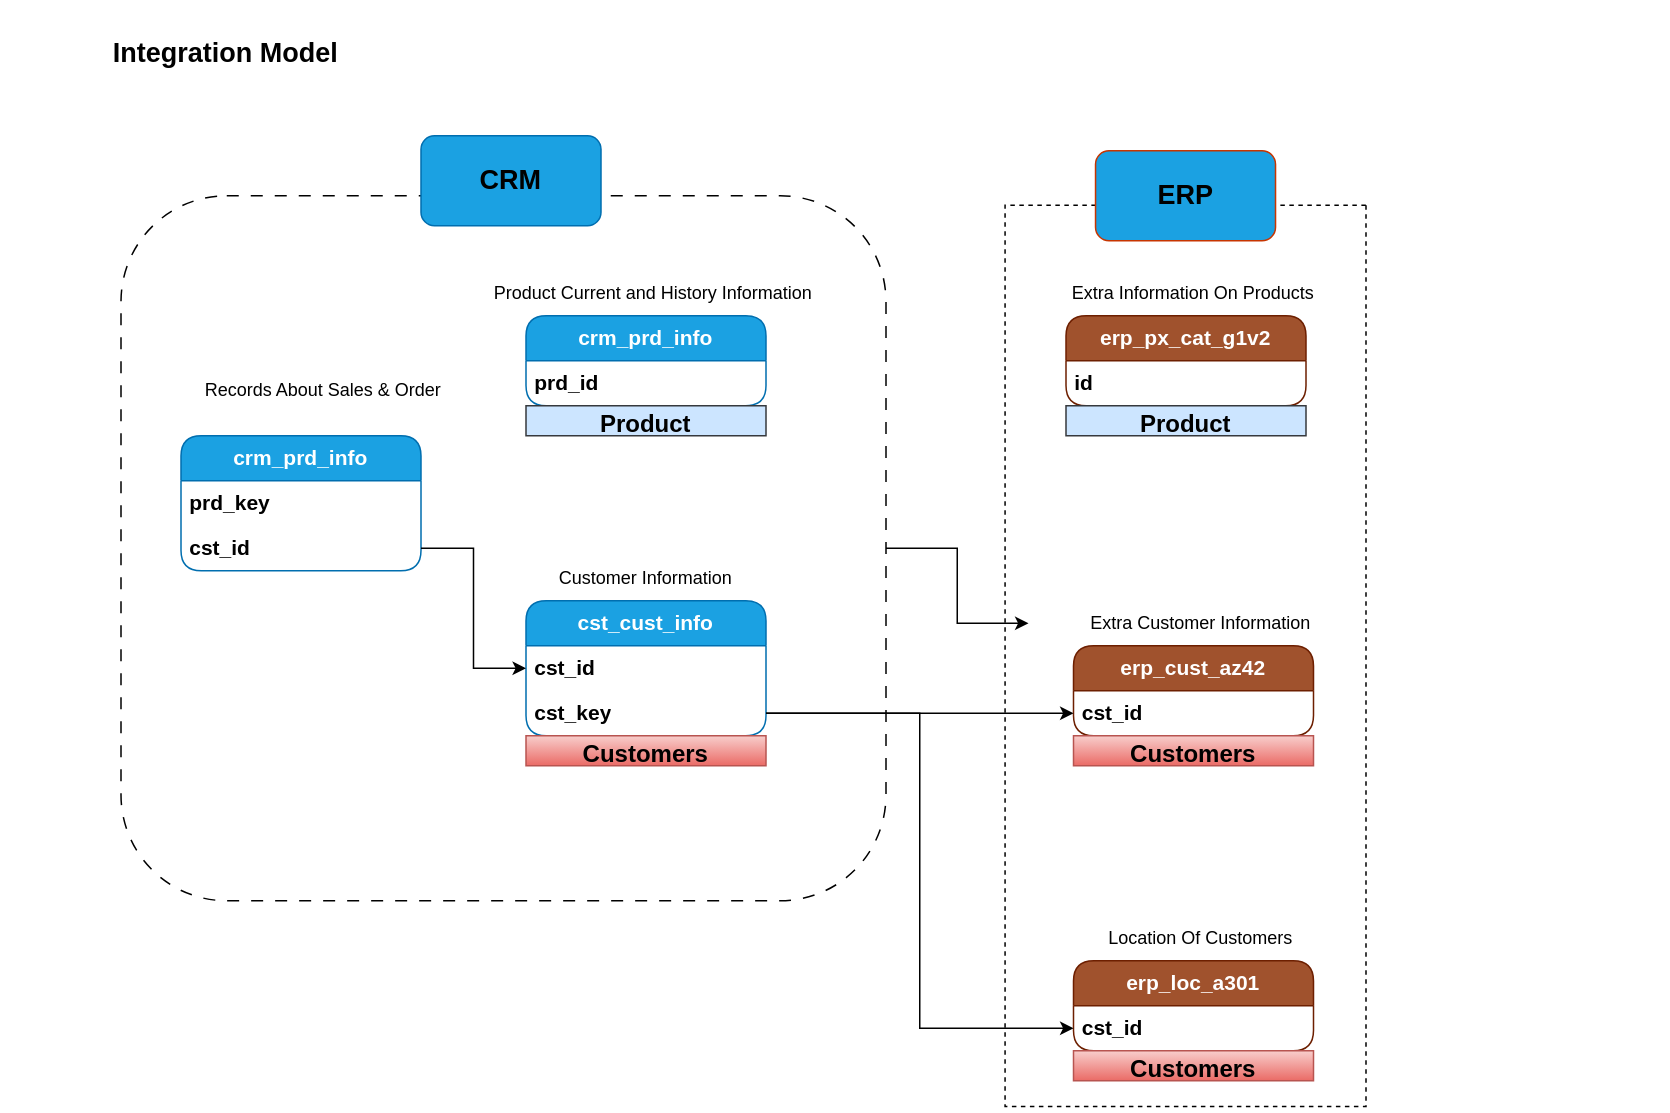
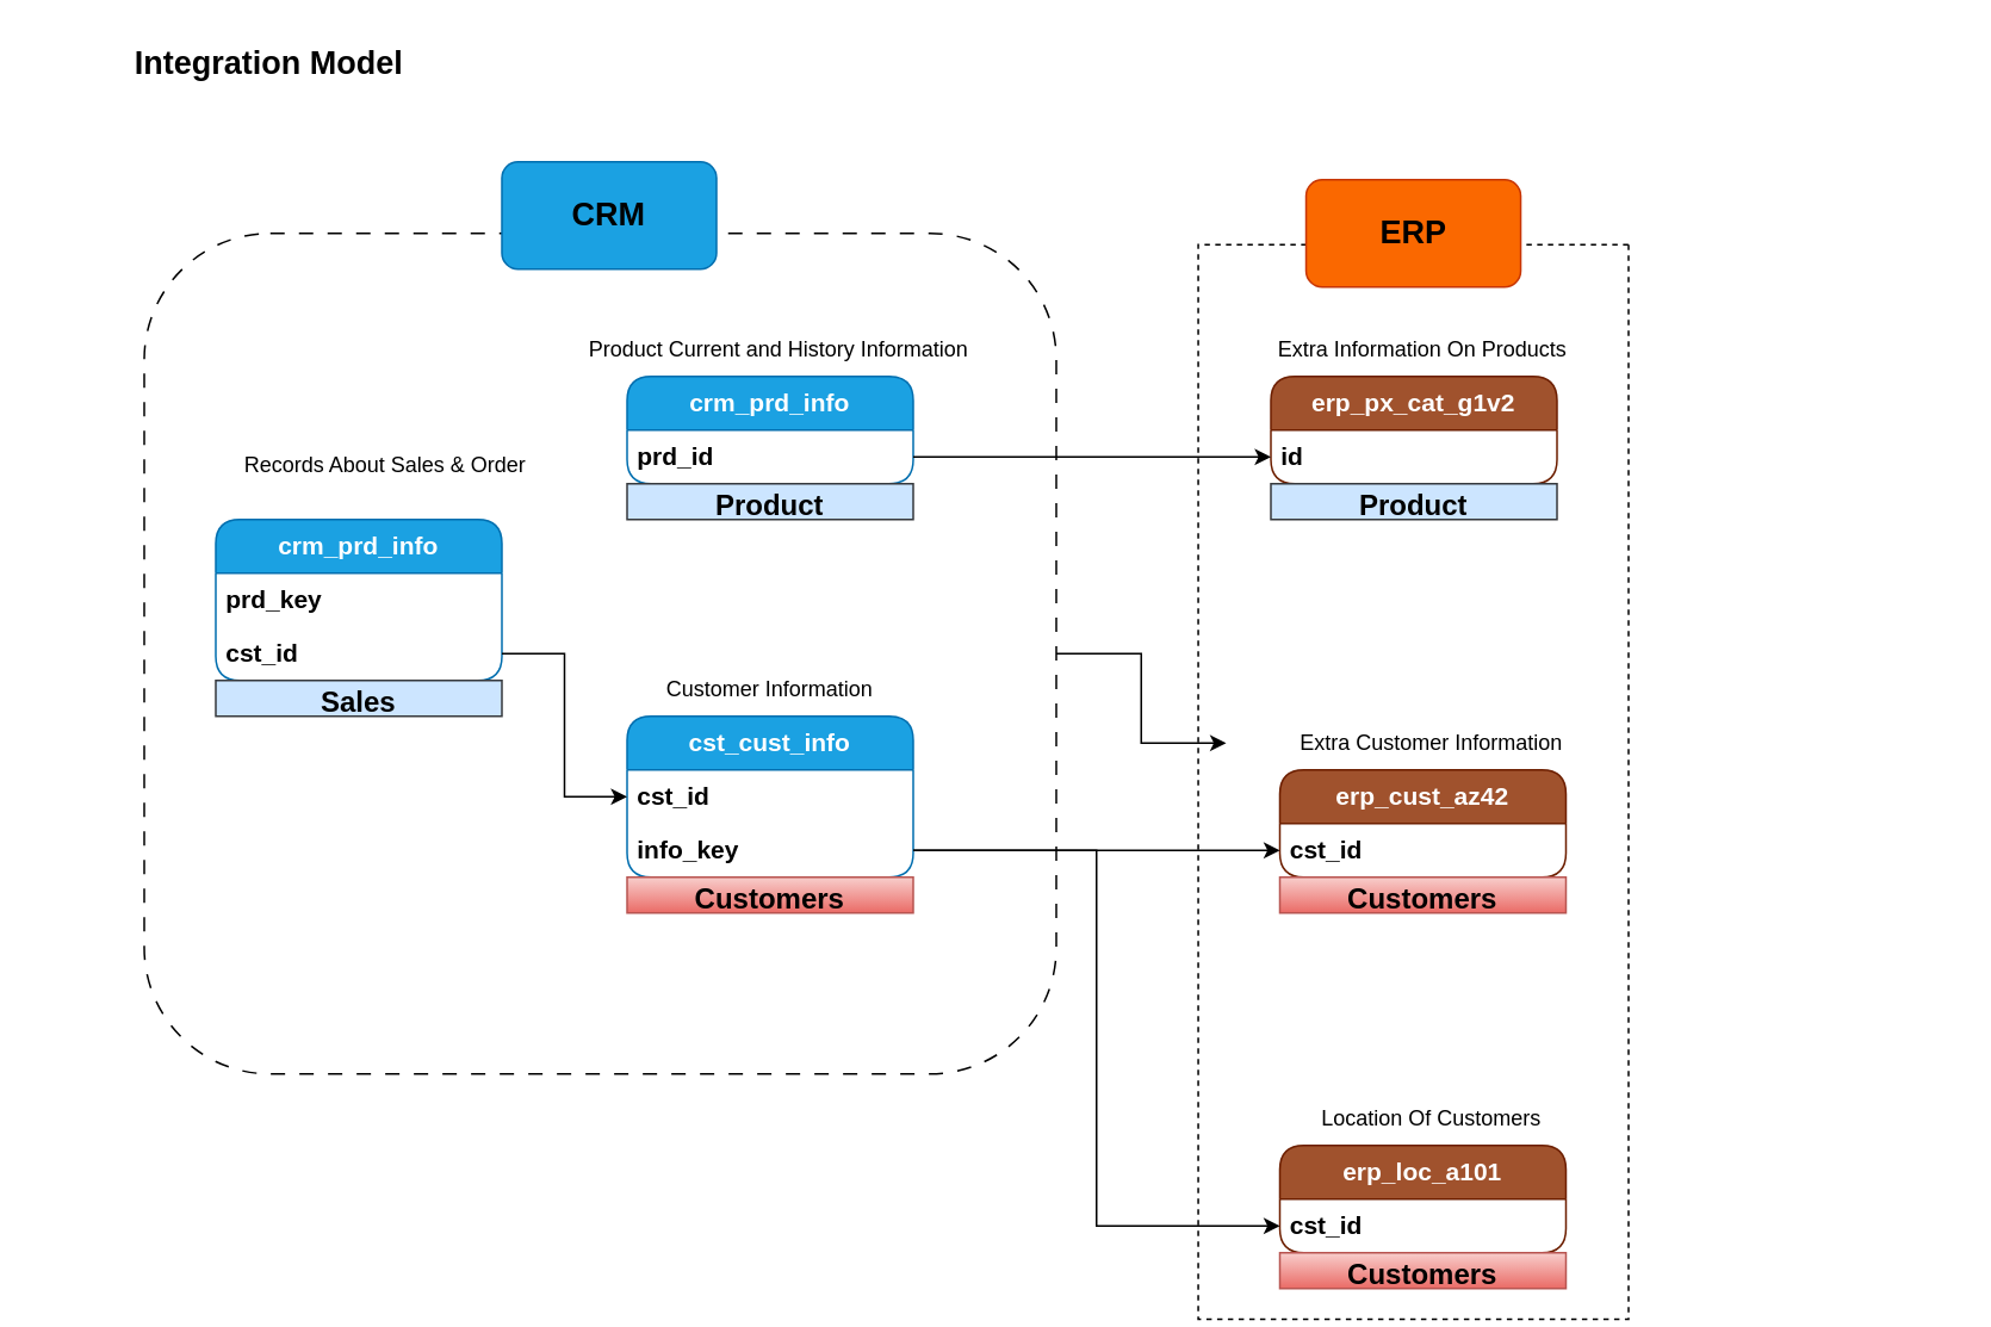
- <mxCell id="31" value="&lt;b&gt;&lt;font style=&quot;font-size: 18px;&quot;&gt;ERP&lt;/font&gt;&lt;/b&gt;" style="rounded=1;whiteSpace=wrap;html=1;fillColor=#1ba1e2;fontColor=#000000;strokeColor=#C73500;" parent="1" vertex="1"><mxGeometry x="729.69" y="100" width="120" height="60" as="geometry" /></mxCell>
+ <mxCell id="31" value="&lt;b&gt;&lt;font style=&quot;font-size: 18px;&quot;&gt;ERP&lt;/font&gt;&lt;/b&gt;" style="rounded=1;whiteSpace=wrap;html=1;fillColor=#fa6800;fontColor=#000000;strokeColor=#C73500;" parent="1" vertex="1"><mxGeometry x="729.69" y="100" width="120" height="60" as="geometry" /></mxCell>
+ <mxCell id="26" style="edgeStyle=orthogonalEdgeStyle;rounded=0;orthogonalLoop=1;jettySize=auto;html=1;" parent="1" source="12" target="24" edge="1"><mxGeometry relative="1" as="geometry" /></mxCell>
+ <mxCell id="37" value="&lt;span style=&quot;font-size: 16px;&quot;&gt;&lt;b&gt;Sales&lt;/b&gt;&lt;/span&gt;" style="text;html=1;align=center;verticalAlign=middle;whiteSpace=wrap;overflow=hidden;fillColor=light-dark(#CCE5FF,#CC0000);strokeColor=#36393d;" vertex="1" parent="1"><mxGeometry x="120" y="380" width="160" height="20" as="geometry" /></mxCell>
- <mxCell id="5" value="cst_key" style="text;strokeColor=none;fillColor=none;align=left;verticalAlign=middle;spacingLeft=4;spacingRight=4;overflow=hidden;points=[[0,0.5],[1,0.5]];portConstraint=eastwest;rotatable=0;whiteSpace=wrap;html=1;fontStyle=1;fontSize=14;" parent="3" vertex="1"><mxGeometry y="60" width="160" height="30" as="geometry" /></mxCell>
+ <mxCell id="5" value="info_key" style="text;strokeColor=none;fillColor=none;align=left;verticalAlign=middle;spacingLeft=4;spacingRight=4;overflow=hidden;points=[[0,0.5],[1,0.5]];portConstraint=eastwest;rotatable=0;whiteSpace=wrap;html=1;fontStyle=1;fontSize=14;" parent="3" vertex="1"><mxGeometry y="60" width="160" height="30" as="geometry" /></mxCell>
- <mxCell id="19" value="erp_loc_a301" style="swimlane;fontStyle=1;childLayout=stackLayout;horizontal=1;startSize=30;horizontalStack=0;resizeParent=1;resizeParentMax=0;resizeLast=0;collapsible=1;marginBottom=0;whiteSpace=wrap;html=1;rounded=1;fillColor=#a0522d;fontColor=#ffffff;strokeColor=#6D1F00;fontSize=14;" parent="1" vertex="1"><mxGeometry x="715" y="640" width="160" height="60" as="geometry" /></mxCell>
+ <mxCell id="19" value="erp_loc_a101" style="swimlane;fontStyle=1;childLayout=stackLayout;horizontal=1;startSize=30;horizontalStack=0;resizeParent=1;resizeParentMax=0;resizeLast=0;collapsible=1;marginBottom=0;whiteSpace=wrap;html=1;rounded=1;fillColor=#a0522d;fontColor=#ffffff;strokeColor=#6D1F00;fontSize=14;" parent="1" vertex="1"><mxGeometry x="715" y="640" width="160" height="60" as="geometry" /></mxCell>
